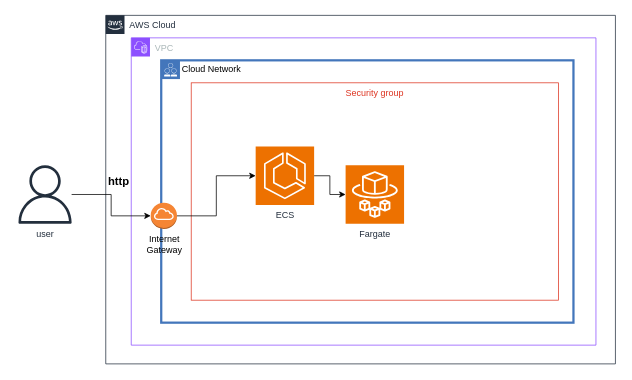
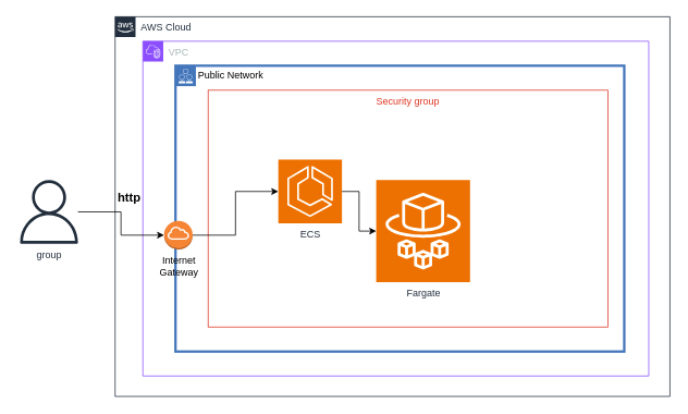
- <mxCell id="4" value="Cloud Network" style="shape=mxgraph.ibm.box;prType=public;fontStyle=0;verticalAlign=top;align=left;spacingLeft=32;spacingTop=4;fillColor=none;rounded=0;whiteSpace=wrap;html=1;strokeColor=#4376BB;strokeWidth=3;dashed=0;container=1;spacing=-4;collapsible=0;expand=0;recursiveResize=0;" vertex="1" parent="3"><mxGeometry x="40" y="30" width="550" height="350" as="geometry" /></mxCell>
+ <mxCell id="4" value="Public Network" style="shape=mxgraph.ibm.box;prType=public;fontStyle=0;verticalAlign=top;align=left;spacingLeft=32;spacingTop=4;fillColor=none;rounded=0;whiteSpace=wrap;html=1;strokeColor=#4376BB;strokeWidth=3;dashed=0;container=1;spacing=-4;collapsible=0;expand=0;recursiveResize=0;" vertex="1" parent="3"><mxGeometry x="40" y="30" width="550" height="350" as="geometry" /></mxCell>
- <mxCell id="7" value="Fargate" style="sketch=0;points=[[0,0,0],[0.25,0,0],[0.5,0,0],[0.75,0,0],[1,0,0],[0,1,0],[0.25,1,0],[0.5,1,0],[0.75,1,0],[1,1,0],[0,0.25,0],[0,0.5,0],[0,0.75,0],[1,0.25,0],[1,0.5,0],[1,0.75,0]];outlineConnect=0;fontColor=#232F3E;fillColor=#ED7100;strokeColor=#ffffff;dashed=0;verticalLabelPosition=bottom;verticalAlign=top;align=center;html=1;fontSize=12;fontStyle=0;aspect=fixed;shape=mxgraph.aws4.resourceIcon;resIcon=mxgraph.aws4.fargate;" vertex="1" parent="4"><mxGeometry x="246" y="140.01" width="78" height="78" as="geometry" /></mxCell>
+ <mxCell id="7" value="Fargate" style="sketch=0;points=[[0,0,0],[0.25,0,0],[0.5,0,0],[0.75,0,0],[1,0,0],[0,1,0],[0.25,1,0],[0.5,1,0],[0.75,1,0],[1,1,0],[0,0.25,0],[0,0.5,0],[0,0.75,0],[1,0.25,0],[1,0.5,0],[1,0.75,0]];outlineConnect=0;fontColor=#232F3E;fillColor=#ED7100;strokeColor=#ffffff;dashed=0;verticalLabelPosition=bottom;verticalAlign=top;align=center;html=1;fontSize=12;fontStyle=0;aspect=fixed;shape=mxgraph.aws4.resourceIcon;resIcon=mxgraph.aws4.fargate;" vertex="1" parent="4"><mxGeometry x="246" y="140.01" width="115" height="125" as="geometry" /></mxCell>
- <mxCell id="13" value="user" style="sketch=0;outlineConnect=0;fontColor=#232F3E;gradientColor=none;fillColor=#232F3D;strokeColor=none;dashed=0;verticalLabelPosition=bottom;verticalAlign=top;align=center;html=1;fontSize=12;fontStyle=0;aspect=fixed;pointerEvents=1;shape=mxgraph.aws4.user;" vertex="1" parent="1"><mxGeometry x="20" y="220.01" width="78" height="78" as="geometry" /></mxCell>
+ <mxCell id="13" value="group" style="sketch=0;outlineConnect=0;fontColor=#232F3E;gradientColor=none;fillColor=#232F3D;strokeColor=none;dashed=0;verticalLabelPosition=bottom;verticalAlign=top;align=center;html=1;fontSize=12;fontStyle=0;aspect=fixed;pointerEvents=1;shape=mxgraph.aws4.user;" vertex="1" parent="1"><mxGeometry x="20" y="220.01" width="78" height="78" as="geometry" /></mxCell>
